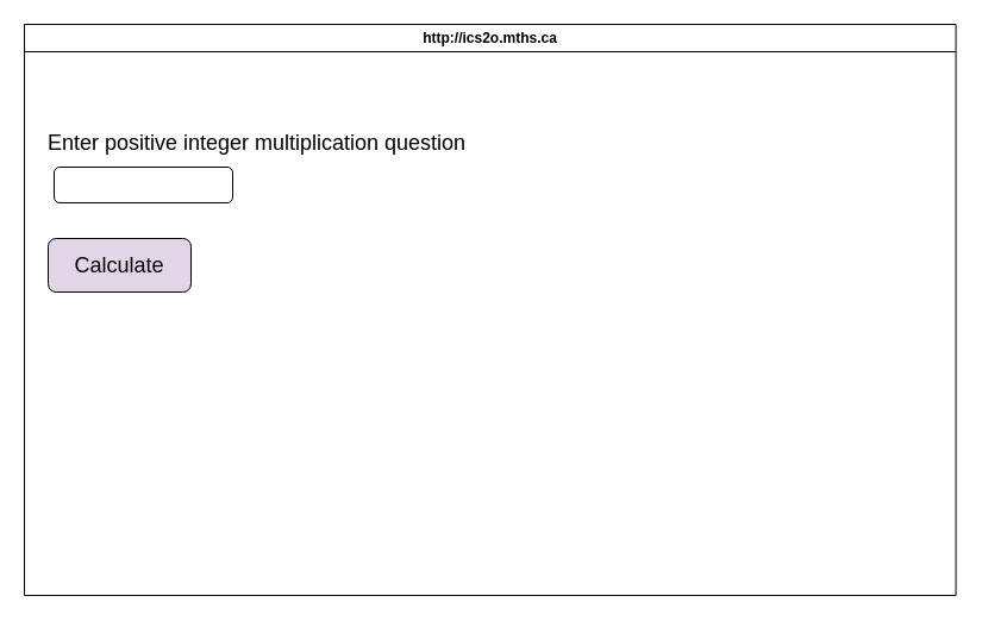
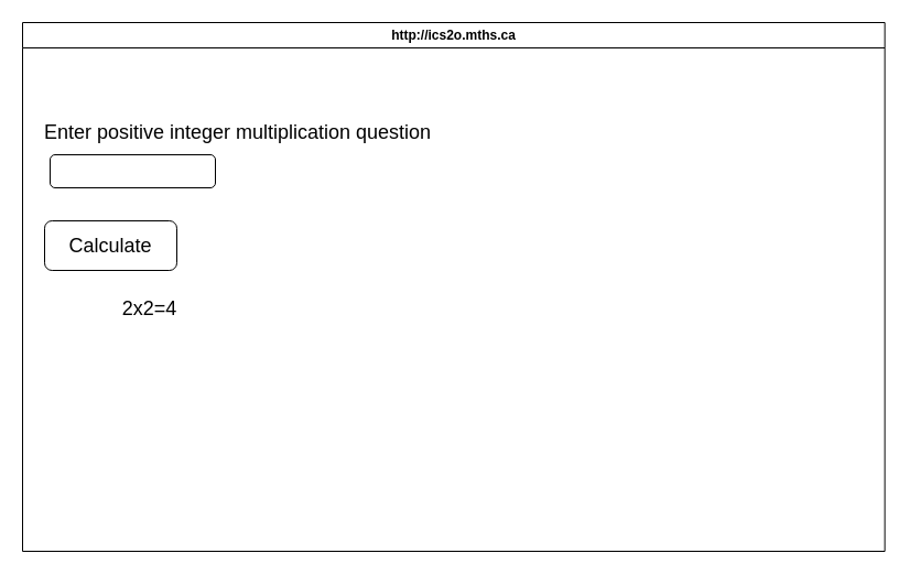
- <mxCell id="5" value="Calculate" style="rounded=1;whiteSpace=wrap;html=1;fontSize=18;fillColor=#e1d5e7;" parent="2" vertex="1"><mxGeometry x="20" y="180" width="120" height="45" as="geometry" /></mxCell>
+ <mxCell id="5" value="Calculate" style="rounded=1;whiteSpace=wrap;html=1;fontSize=18;" parent="2" vertex="1"><mxGeometry x="20" y="180" width="120" height="45" as="geometry" /></mxCell>
+ <mxCell id="6" value="2x2=4" style="text;html=1;align=center;verticalAlign=middle;resizable=0;points=[];autosize=1;strokeColor=none;fillColor=none;fontSize=18;" parent="2" vertex="1"><mxGeometry x="80" y="240" width="70" height="40" as="geometry" /></mxCell>
